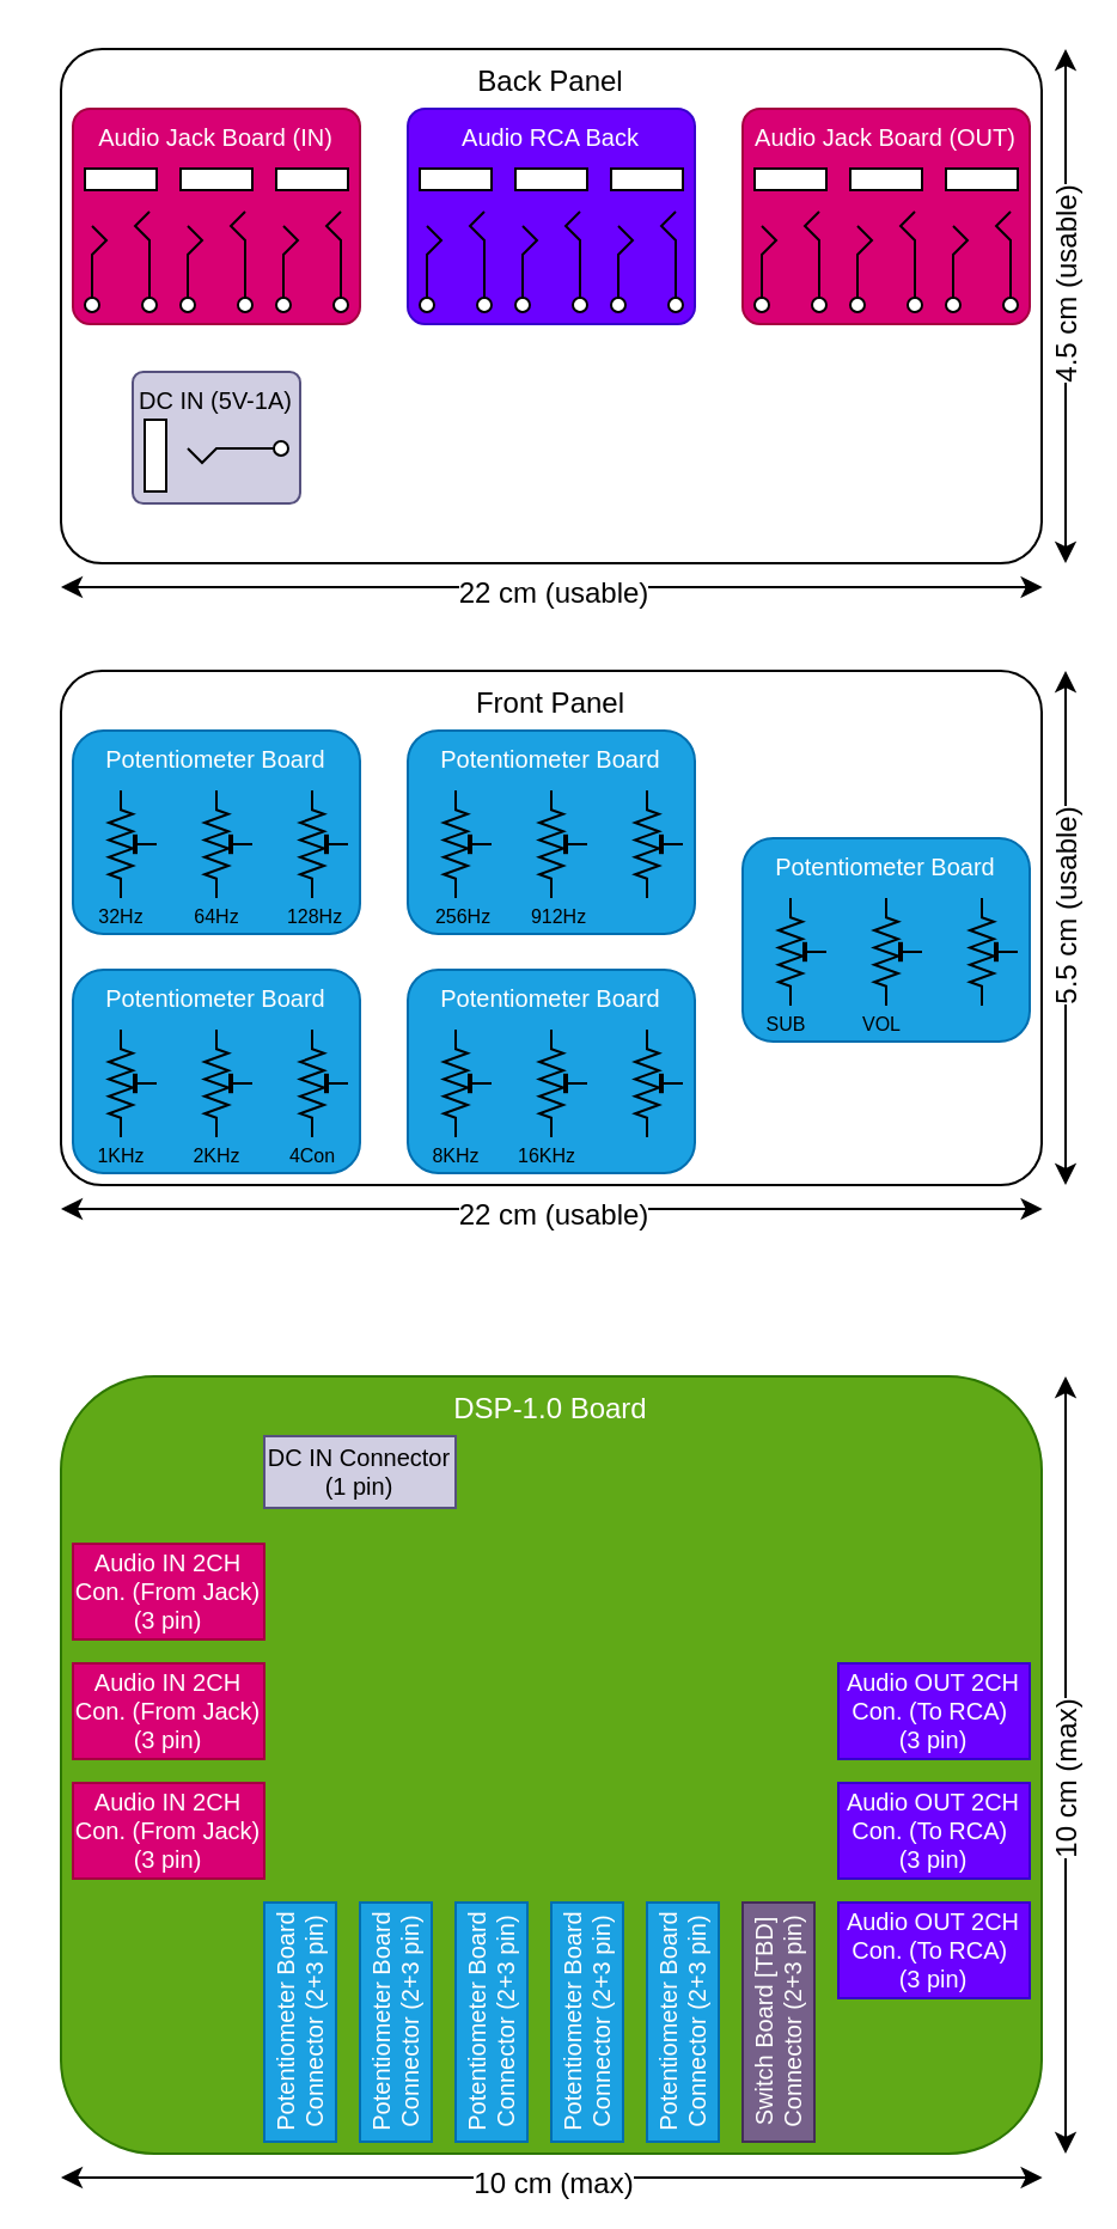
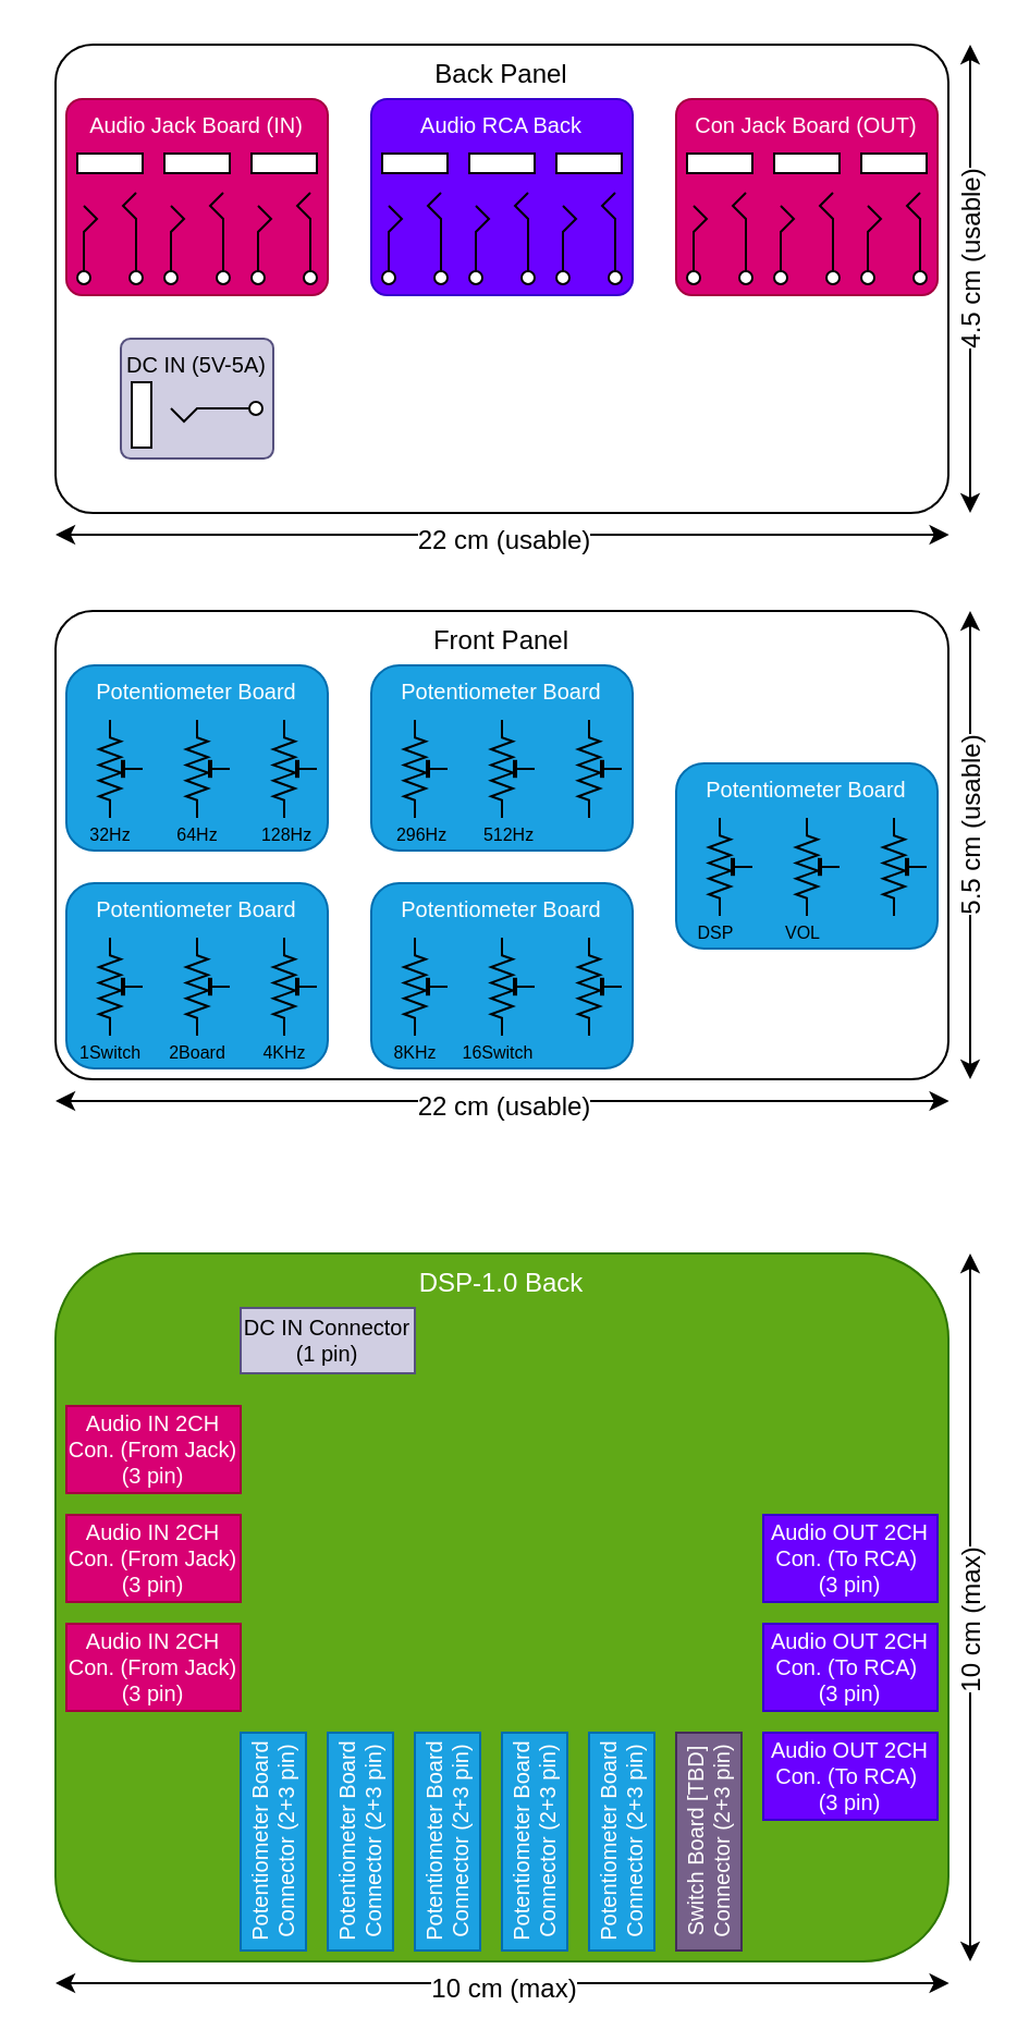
- <mxCell id="51" value="Audio Jack Board (OUT)" style="rounded=1;whiteSpace=wrap;html=1;strokeWidth=1;fontSize=10;connectable=0;verticalAlign=top;arcSize=8;fillColor=#d80073;fontColor=#ffffff;strokeColor=#A50040;" parent="1" vertex="1"><mxGeometry x="310" y="45" width="120" height="90" as="geometry" /></mxCell>
+ <mxCell id="51" value="Con Jack Board (OUT)" style="rounded=1;whiteSpace=wrap;html=1;strokeWidth=1;fontSize=10;connectable=0;verticalAlign=top;arcSize=8;fillColor=#d80073;fontColor=#ffffff;strokeColor=#A50040;" parent="1" vertex="1"><mxGeometry x="310" y="45" width="120" height="90" as="geometry" /></mxCell>
- <mxCell id="57" value="DC IN (5V-1A)" style="rounded=1;whiteSpace=wrap;html=1;strokeWidth=1;fontSize=10;connectable=0;verticalAlign=top;arcSize=8;fillColor=#d0cee2;strokeColor=#56517e;" parent="1" vertex="1"><mxGeometry x="55" y="155" width="70" height="55" as="geometry" /></mxCell>
+ <mxCell id="57" value="DC IN (5V-5A)" style="rounded=1;whiteSpace=wrap;html=1;strokeWidth=1;fontSize=10;connectable=0;verticalAlign=top;arcSize=8;fillColor=#d0cee2;strokeColor=#56517e;" parent="1" vertex="1"><mxGeometry x="55" y="155" width="70" height="55" as="geometry" /></mxCell>
- <mxCell id="21" value="256Hz" style="text;html=1;align=center;verticalAlign=middle;resizable=0;points=[];autosize=1;strokeColor=none;fillColor=none;fontColor=#000000;connectable=0;fontSize=8;" parent="1" vertex="1"><mxGeometry x="170" y="370" width="45" height="25" as="geometry" /></mxCell>
+ <mxCell id="21" value="296Hz" style="text;html=1;align=center;verticalAlign=middle;resizable=0;points=[];autosize=1;strokeColor=none;fillColor=none;fontColor=#000000;connectable=0;fontSize=8;" parent="1" vertex="1"><mxGeometry x="170" y="370" width="45" height="25" as="geometry" /></mxCell>
- <mxCell id="22" value="912Hz" style="text;html=1;align=center;verticalAlign=middle;resizable=0;points=[];autosize=1;strokeColor=none;fillColor=none;fontColor=#000000;connectable=0;fontSize=8;" parent="1" vertex="1"><mxGeometry x="210" y="370" width="45" height="25" as="geometry" /></mxCell>
+ <mxCell id="22" value="512Hz" style="text;html=1;align=center;verticalAlign=middle;resizable=0;points=[];autosize=1;strokeColor=none;fillColor=none;fontColor=#000000;connectable=0;fontSize=8;" parent="1" vertex="1"><mxGeometry x="210" y="370" width="45" height="25" as="geometry" /></mxCell>
- <mxCell id="36" value="SUB" style="text;html=1;align=center;verticalAlign=middle;resizable=0;points=[];autosize=1;strokeColor=none;fillColor=none;fontColor=#000000;connectable=0;fontSize=8;" parent="1" vertex="1"><mxGeometry x="310" y="415" width="35" height="25" as="geometry" /></mxCell>
+ <mxCell id="36" value="DSP" style="text;html=1;align=center;verticalAlign=middle;resizable=0;points=[];autosize=1;strokeColor=none;fillColor=none;fontColor=#000000;connectable=0;fontSize=8;" parent="1" vertex="1"><mxGeometry x="310" y="415" width="35" height="25" as="geometry" /></mxCell>
- <mxCell id="23" value="1KHz" style="text;html=1;align=center;verticalAlign=middle;resizable=0;points=[];autosize=1;strokeColor=none;fillColor=none;fontColor=#000000;connectable=0;fontSize=8;" parent="1" vertex="1"><mxGeometry x="30" y="470" width="40" height="25" as="geometry" /></mxCell>
+ <mxCell id="23" value="1Switch" style="text;html=1;align=center;verticalAlign=middle;resizable=0;points=[];autosize=1;strokeColor=none;fillColor=none;fontColor=#000000;connectable=0;fontSize=8;" parent="1" vertex="1"><mxGeometry x="30" y="470" width="40" height="25" as="geometry" /></mxCell>
- <mxCell id="25" value="2KHz" style="text;html=1;align=center;verticalAlign=middle;resizable=0;points=[];autosize=1;strokeColor=none;fillColor=none;fontColor=#000000;connectable=0;fontSize=8;" parent="1" vertex="1"><mxGeometry x="70" y="470" width="40" height="25" as="geometry" /></mxCell>
+ <mxCell id="25" value="2Board" style="text;html=1;align=center;verticalAlign=middle;resizable=0;points=[];autosize=1;strokeColor=none;fillColor=none;fontColor=#000000;connectable=0;fontSize=8;" parent="1" vertex="1"><mxGeometry x="70" y="470" width="40" height="25" as="geometry" /></mxCell>
- <mxCell id="24" value="4Con" style="text;html=1;align=center;verticalAlign=middle;resizable=0;points=[];autosize=1;strokeColor=none;fillColor=none;fontColor=#000000;connectable=0;fontSize=8;" parent="1" vertex="1"><mxGeometry x="110" y="470" width="40" height="25" as="geometry" /></mxCell>
+ <mxCell id="24" value="4KHz" style="text;html=1;align=center;verticalAlign=middle;resizable=0;points=[];autosize=1;strokeColor=none;fillColor=none;fontColor=#000000;connectable=0;fontSize=8;" parent="1" vertex="1"><mxGeometry x="110" y="470" width="40" height="25" as="geometry" /></mxCell>
- <mxCell id="30" value="16KHz" style="text;html=1;align=center;verticalAlign=middle;resizable=0;points=[];autosize=1;strokeColor=none;fillColor=none;fontColor=#000000;connectable=0;fontSize=8;" parent="1" vertex="1"><mxGeometry x="205" y="470" width="45" height="25" as="geometry" /></mxCell>
+ <mxCell id="30" value="16Switch" style="text;html=1;align=center;verticalAlign=middle;resizable=0;points=[];autosize=1;strokeColor=none;fillColor=none;fontColor=#000000;connectable=0;fontSize=8;" parent="1" vertex="1"><mxGeometry x="205" y="470" width="45" height="25" as="geometry" /></mxCell>
- <mxCell id="2" value="DSP-1.0 Board" style="rounded=1;whiteSpace=wrap;html=1;connectable=0;fillColor=#60a917;fontColor=#ffffff;strokeColor=#2D7600;verticalAlign=top;arcSize=12;" parent="1" vertex="1"><mxGeometry x="25" y="575" width="410" height="325" as="geometry" /></mxCell>
+ <mxCell id="2" value="DSP-1.0 Back" style="rounded=1;whiteSpace=wrap;html=1;connectable=0;fillColor=#60a917;fontColor=#ffffff;strokeColor=#2D7600;verticalAlign=top;arcSize=12;" parent="1" vertex="1"><mxGeometry x="25" y="575" width="410" height="325" as="geometry" /></mxCell>
